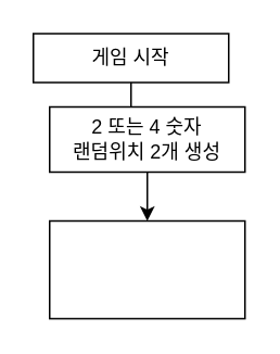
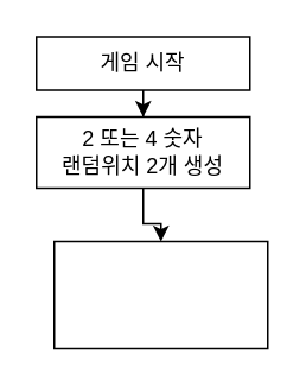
- <mxCell id="5" value="2 또는 4 숫자 &lt;br&gt;랜덤위치 2개 생성" style="whiteSpace=wrap;html=1;rounded=0;" vertex="1" parent="1"><mxGeometry x="30" y="65" width="120" height="40" as="geometry" /></mxCell>
+ <mxCell id="5" value="2 또는 4 숫자 &lt;br&gt;랜덤위치 2개 생성" style="whiteSpace=wrap;html=1;rounded=0;" vertex="1" parent="1"><mxGeometry x="20" y="65" width="120" height="40" as="geometry" /></mxCell>
